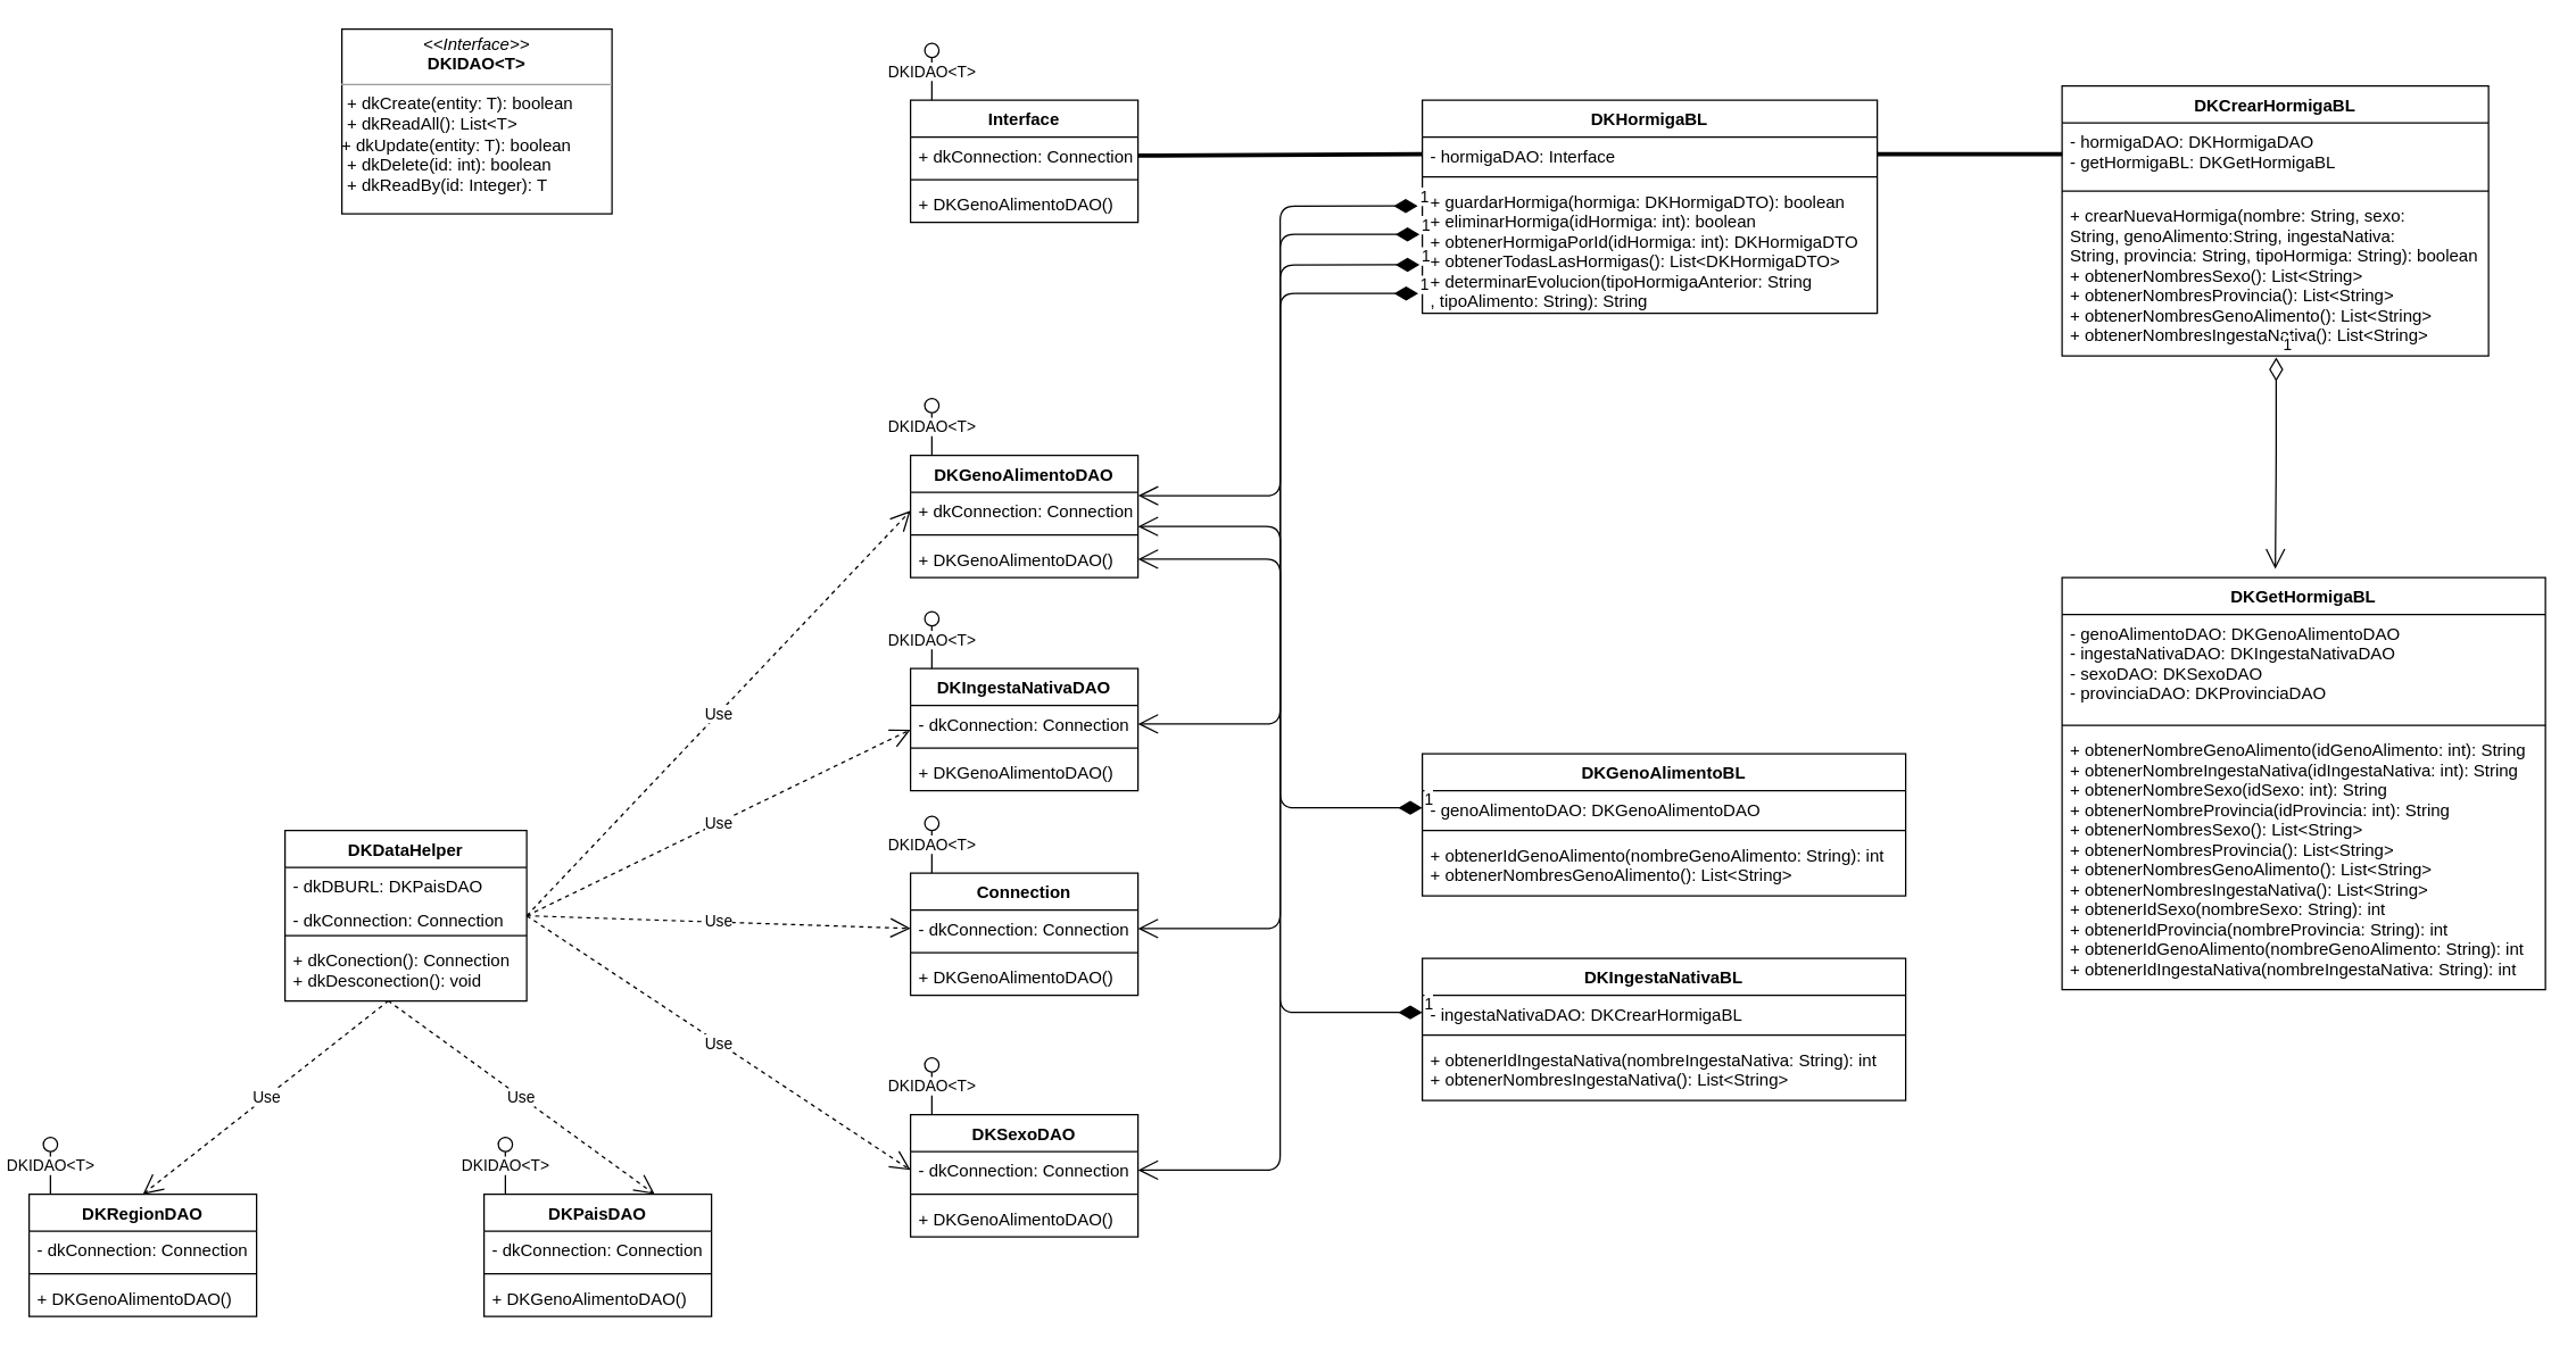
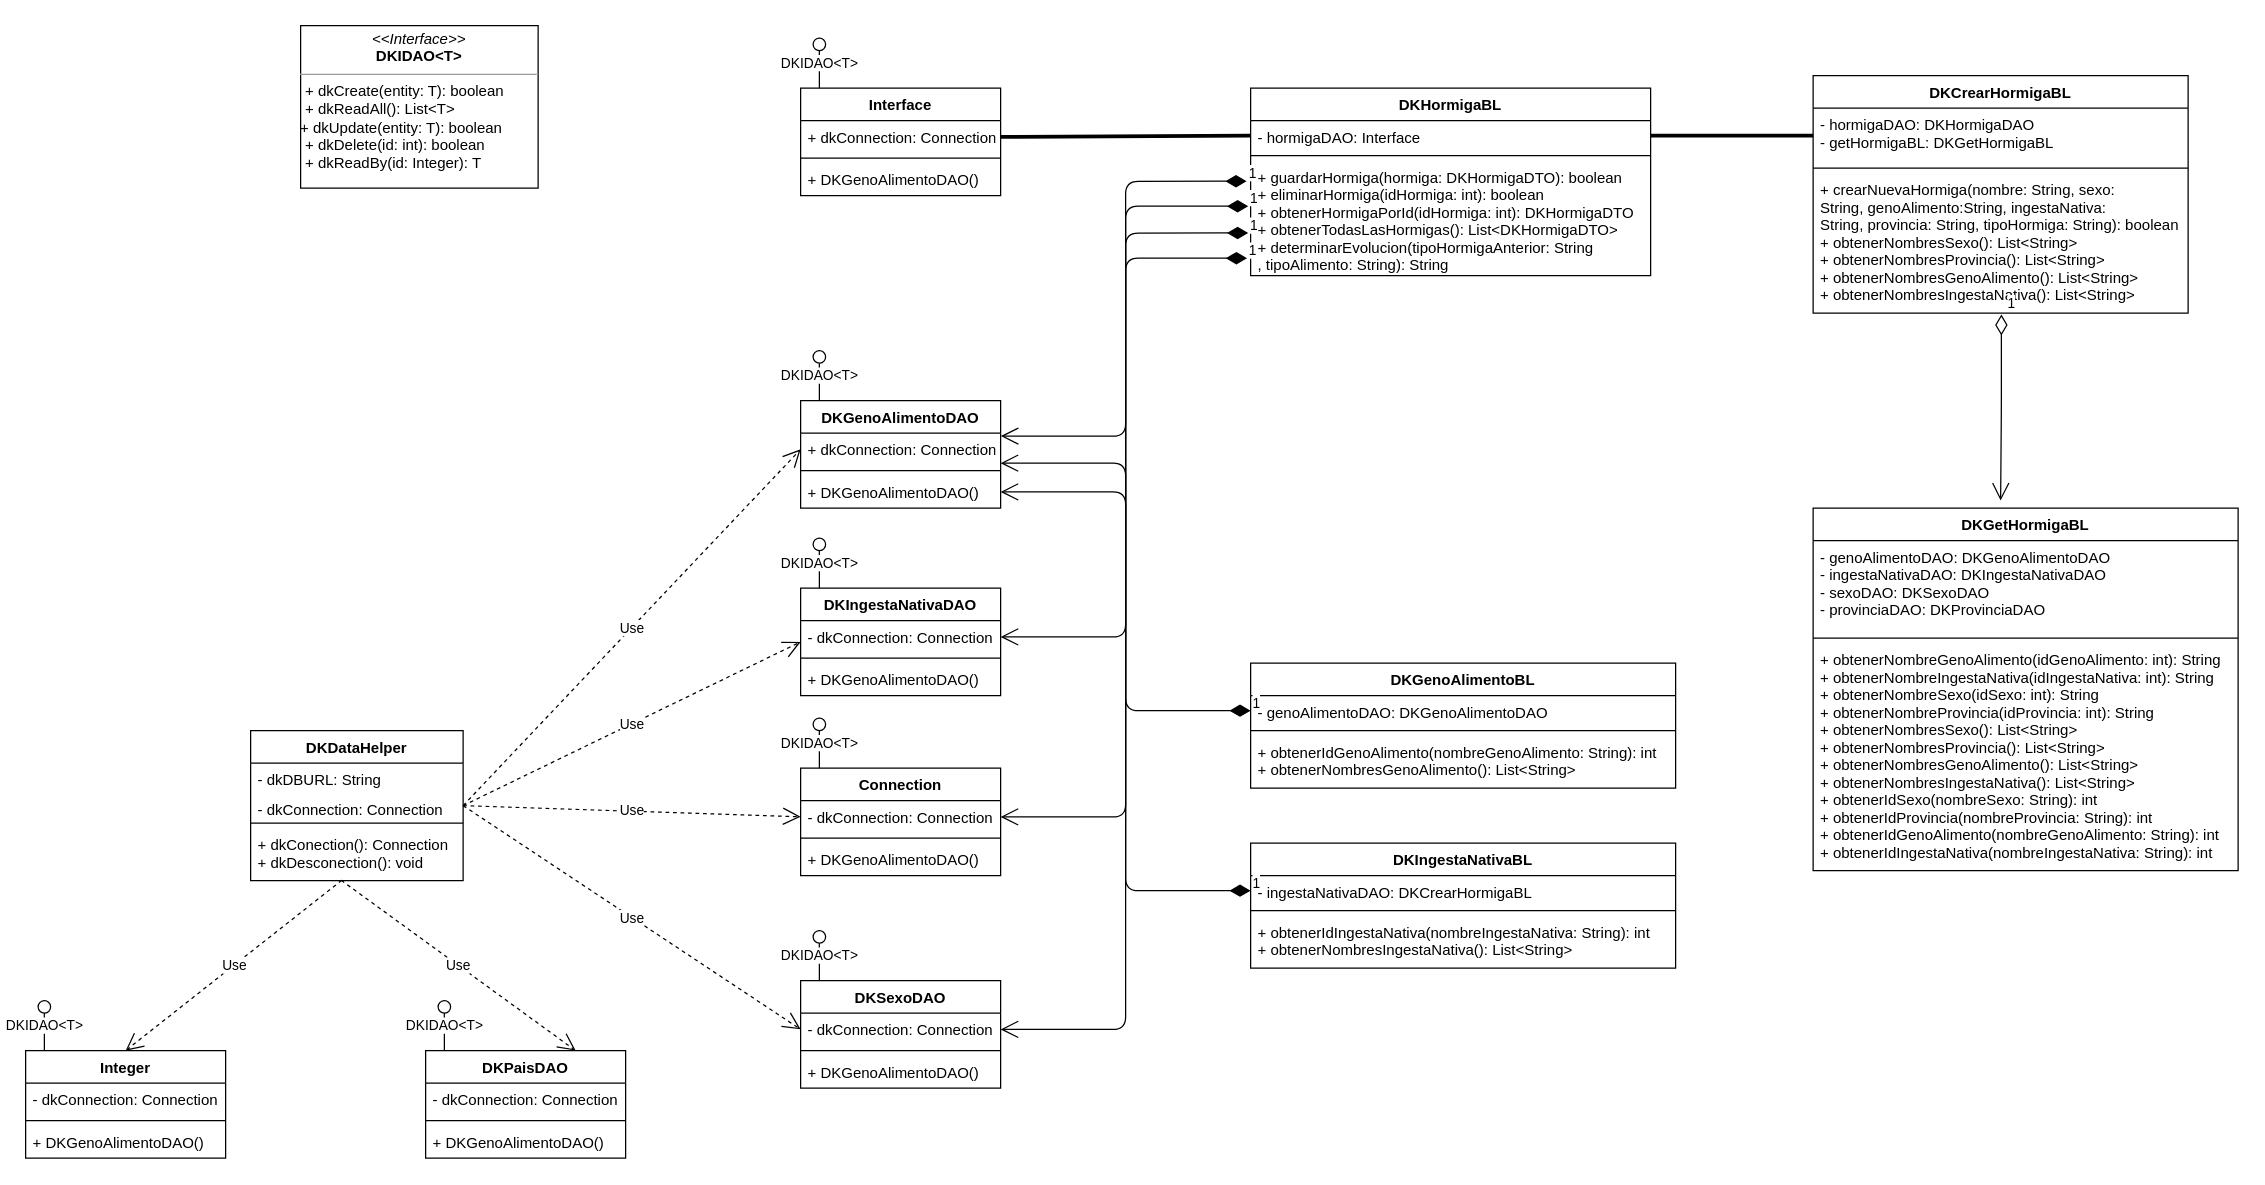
- <mxCell id="32" value="- dkDBURL: DKPaisDAO" style="text;strokeColor=none;fillColor=none;align=left;verticalAlign=top;spacingLeft=4;spacingRight=4;overflow=hidden;rotatable=0;points=[[0,0.5],[1,0.5]];portConstraint=eastwest;" parent="31" vertex="1"><mxGeometry y="26" width="170" height="24" as="geometry" /></mxCell>
+ <mxCell id="32" value="- dkDBURL: String" style="text;strokeColor=none;fillColor=none;align=left;verticalAlign=top;spacingLeft=4;spacingRight=4;overflow=hidden;rotatable=0;points=[[0,0.5],[1,0.5]];portConstraint=eastwest;" parent="31" vertex="1"><mxGeometry y="26" width="170" height="24" as="geometry" /></mxCell>
- <mxCell id="22" value="DKRegionDAO" style="swimlane;fontStyle=1;align=center;verticalAlign=top;childLayout=stackLayout;horizontal=1;startSize=26;horizontalStack=0;resizeParent=1;resizeParentMax=0;resizeLast=0;collapsible=1;marginBottom=0;" parent="1" vertex="1"><mxGeometry x="20" y="840" width="160" height="86" as="geometry" /></mxCell>
+ <mxCell id="22" value="Integer" style="swimlane;fontStyle=1;align=center;verticalAlign=top;childLayout=stackLayout;horizontal=1;startSize=26;horizontalStack=0;resizeParent=1;resizeParentMax=0;resizeLast=0;collapsible=1;marginBottom=0;" parent="1" vertex="1"><mxGeometry x="20" y="840" width="160" height="86" as="geometry" /></mxCell>
